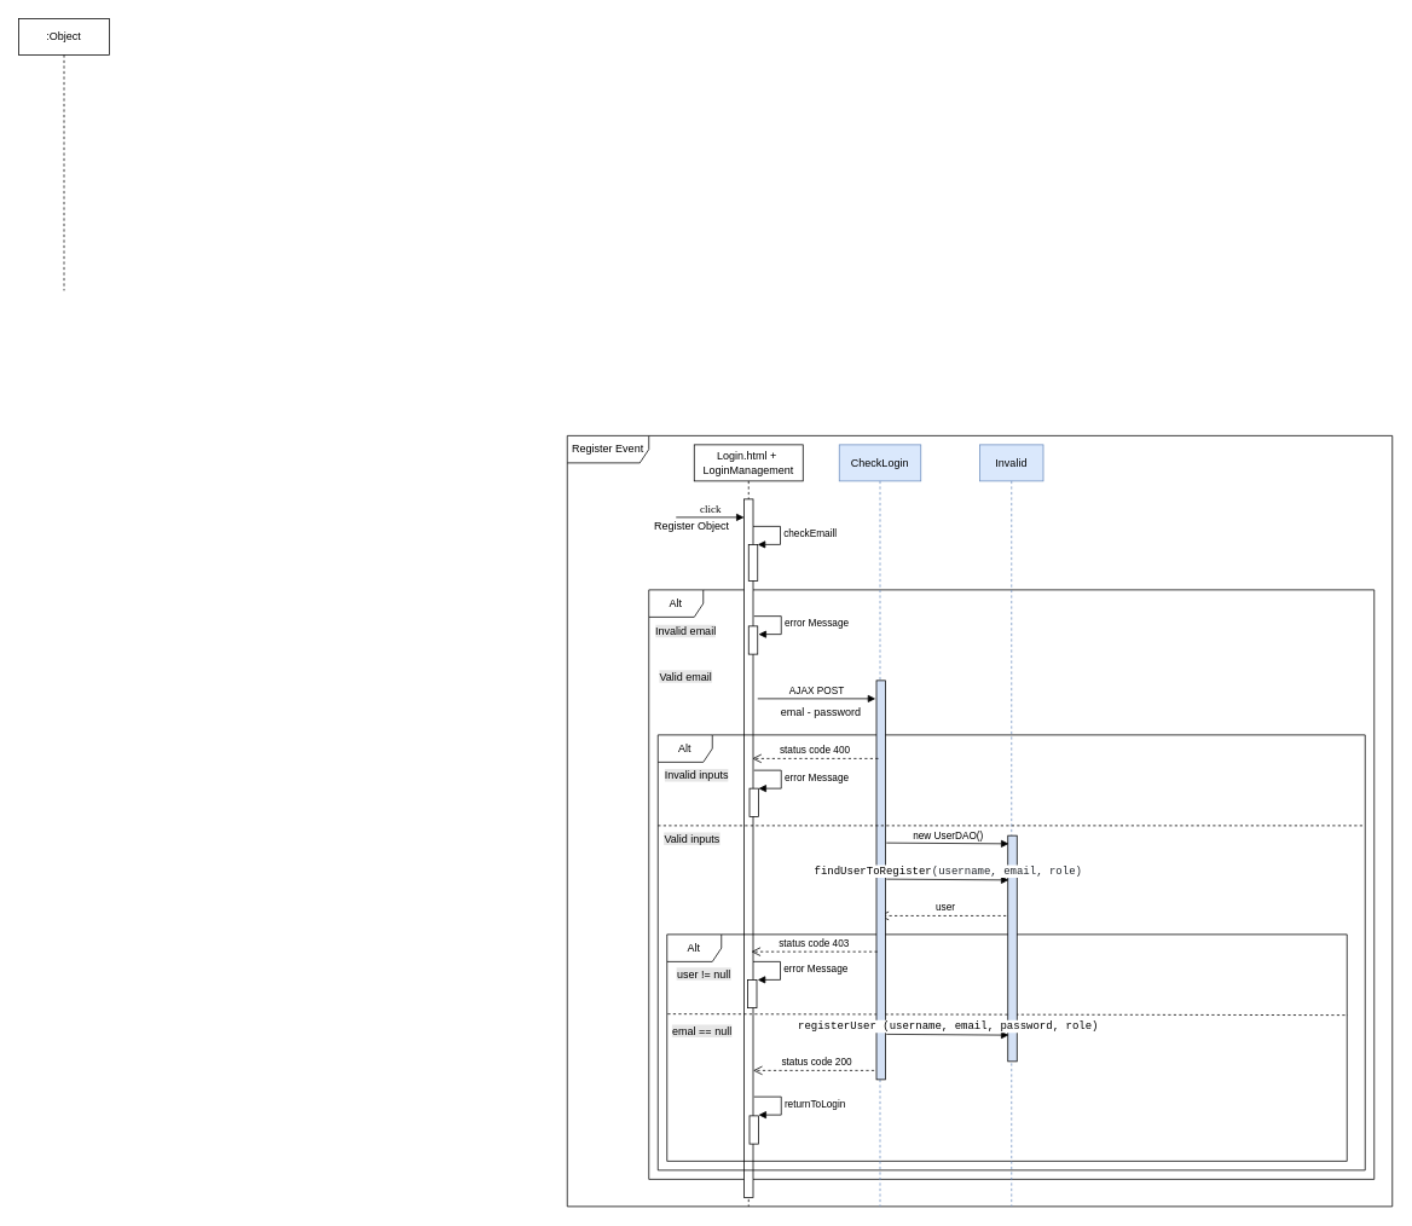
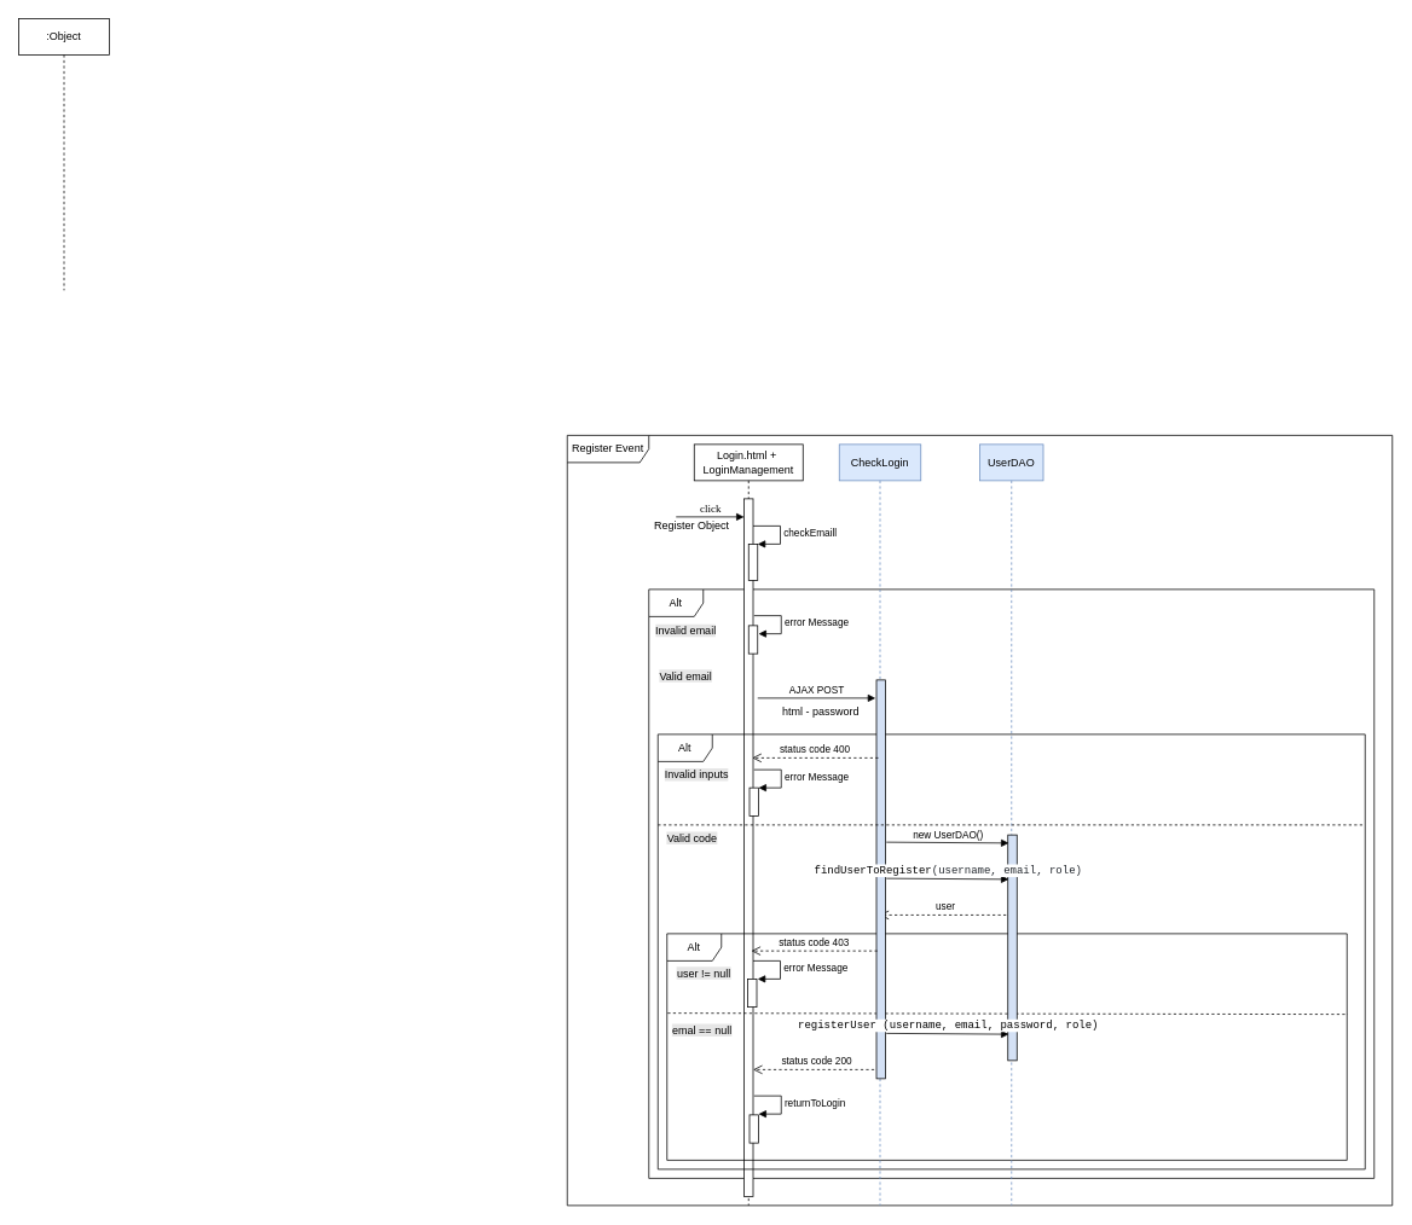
- <mxCell id="27" value="Invalid" style="shape=umlLifeline;perimeter=lifelinePerimeter;whiteSpace=wrap;html=1;container=1;collapsible=0;recursiveResize=0;outlineConnect=0;fillColor=#dae8fc;strokeColor=#6c8ebf;" vertex="1" parent="1"><mxGeometry x="1080" y="490" width="70" height="840" as="geometry" /></mxCell>
+ <mxCell id="27" value="UserDAO" style="shape=umlLifeline;perimeter=lifelinePerimeter;whiteSpace=wrap;html=1;container=1;collapsible=0;recursiveResize=0;outlineConnect=0;fillColor=#dae8fc;strokeColor=#6c8ebf;" vertex="1" parent="1"><mxGeometry x="1080" y="490" width="70" height="840" as="geometry" /></mxCell>
- <mxCell id="11" value="emal - password" style="text;html=1;strokeColor=none;fillColor=none;align=center;verticalAlign=middle;whiteSpace=wrap;rounded=0;labelBackgroundColor=#FFFFFF;" vertex="1" parent="3"><mxGeometry x="90" y="280" width="100" height="30" as="geometry" /></mxCell>
+ <mxCell id="11" value="html - password" style="text;html=1;strokeColor=none;fillColor=none;align=center;verticalAlign=middle;whiteSpace=wrap;rounded=0;labelBackgroundColor=#FFFFFF;" vertex="1" parent="3"><mxGeometry x="90" y="280" width="100" height="30" as="geometry" /></mxCell>
- <mxCell id="32" value="&lt;span style=&quot;background-color: rgb(230, 230, 230);&quot;&gt;Valid inputs&lt;/span&gt;" style="text;html=1;strokeColor=none;fillColor=none;align=center;verticalAlign=middle;whiteSpace=wrap;rounded=0;" vertex="1" parent="1"><mxGeometry x="726" y="910" width="74" height="30" as="geometry" /></mxCell>
+ <mxCell id="32" value="&lt;span style=&quot;background-color: rgb(230, 230, 230);&quot;&gt;Valid code&lt;/span&gt;" style="text;html=1;strokeColor=none;fillColor=none;align=center;verticalAlign=middle;whiteSpace=wrap;rounded=0;" vertex="1" parent="1"><mxGeometry x="726" y="910" width="74" height="30" as="geometry" /></mxCell>
